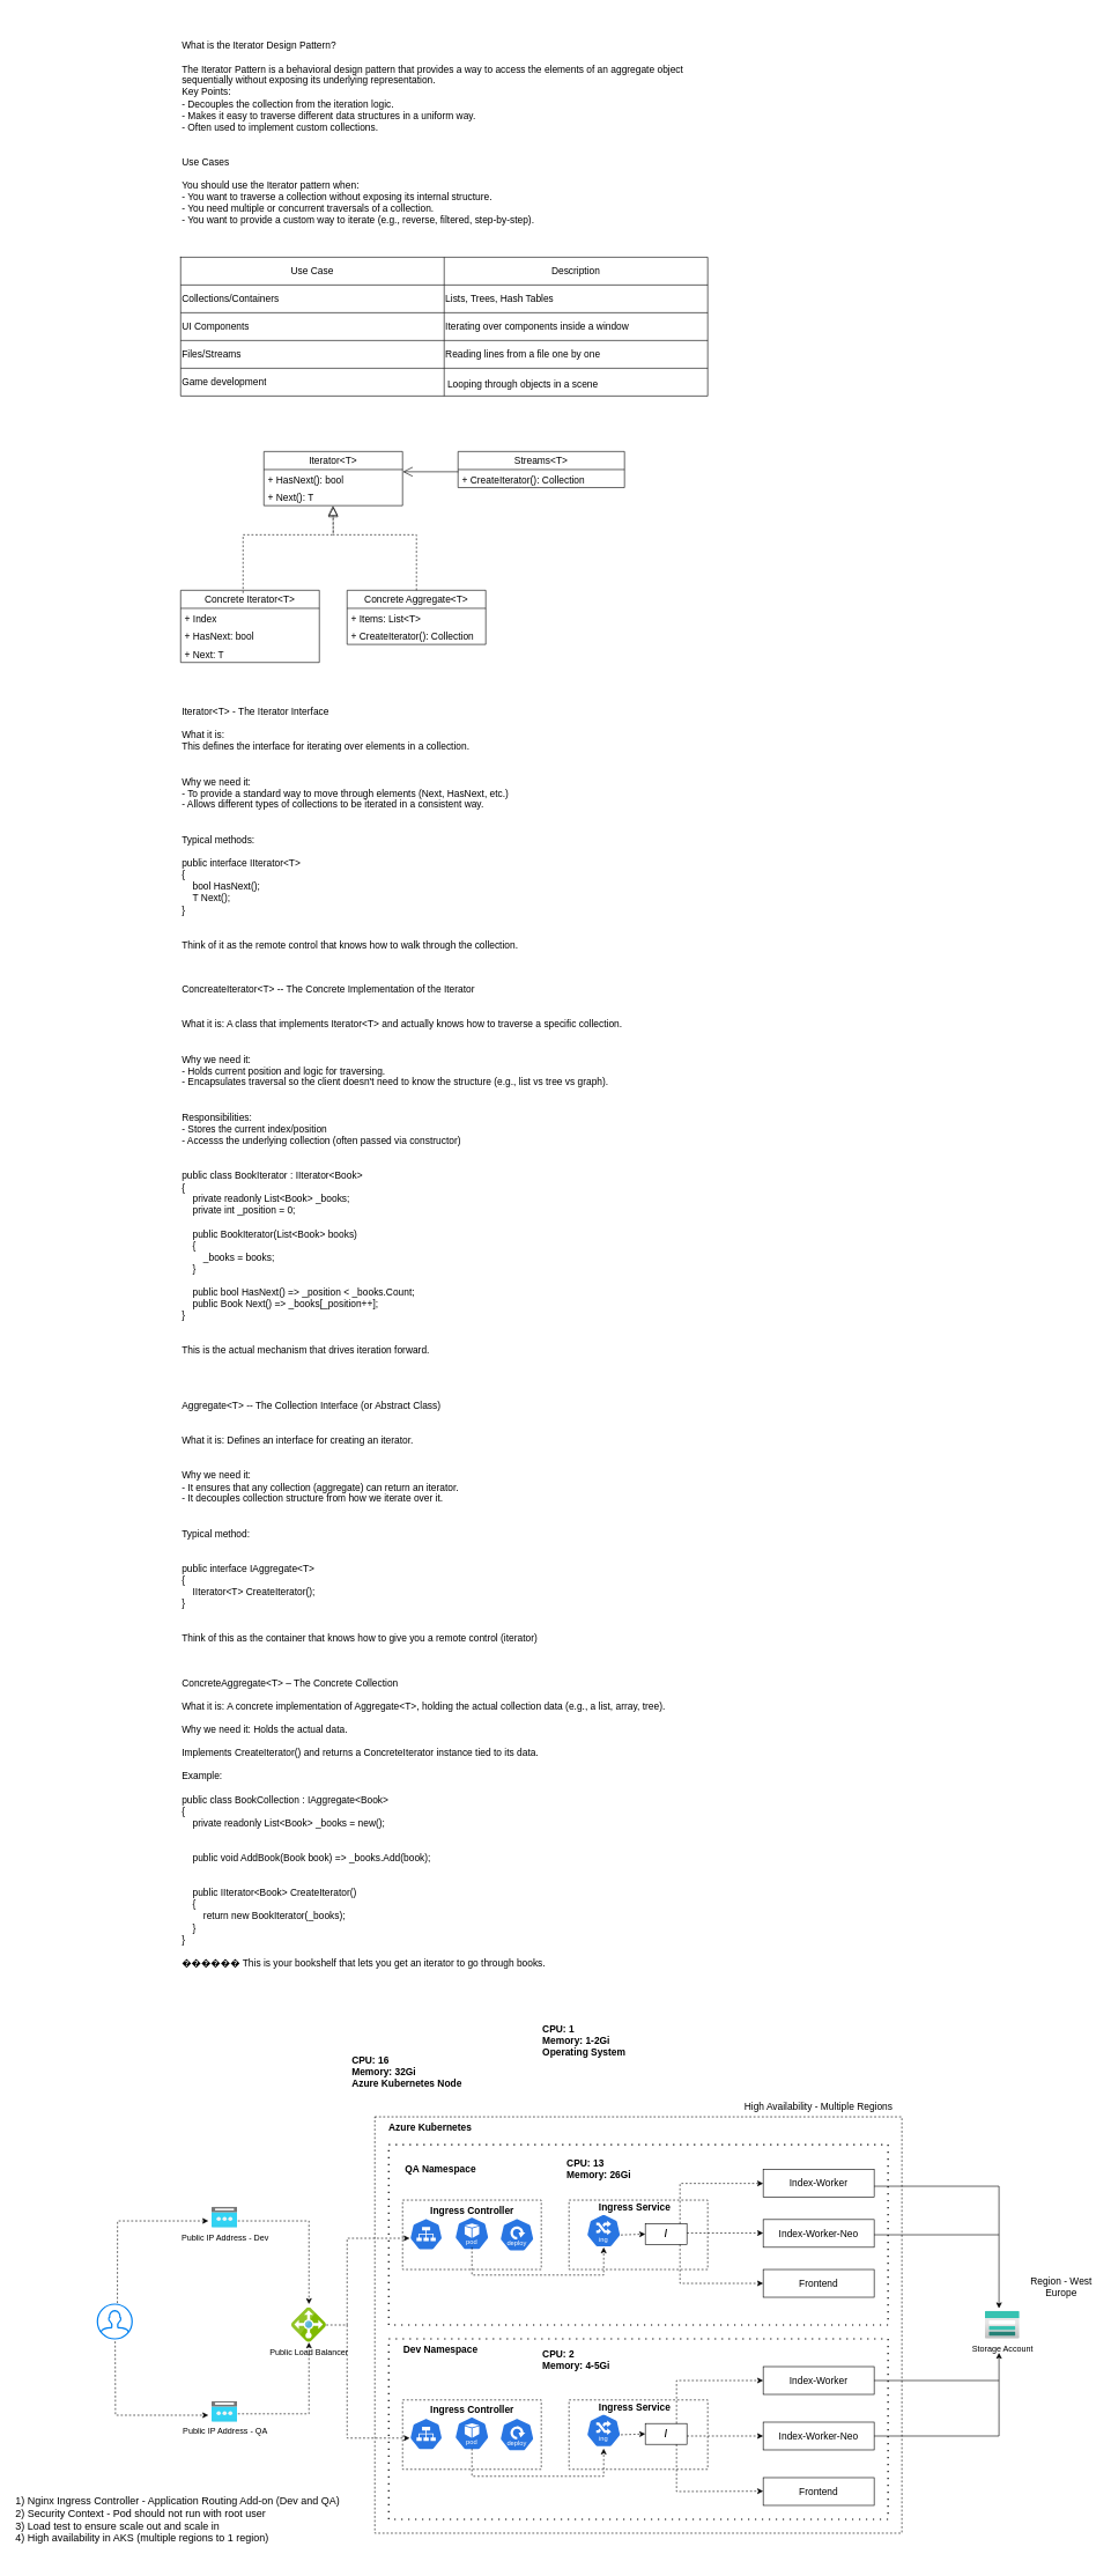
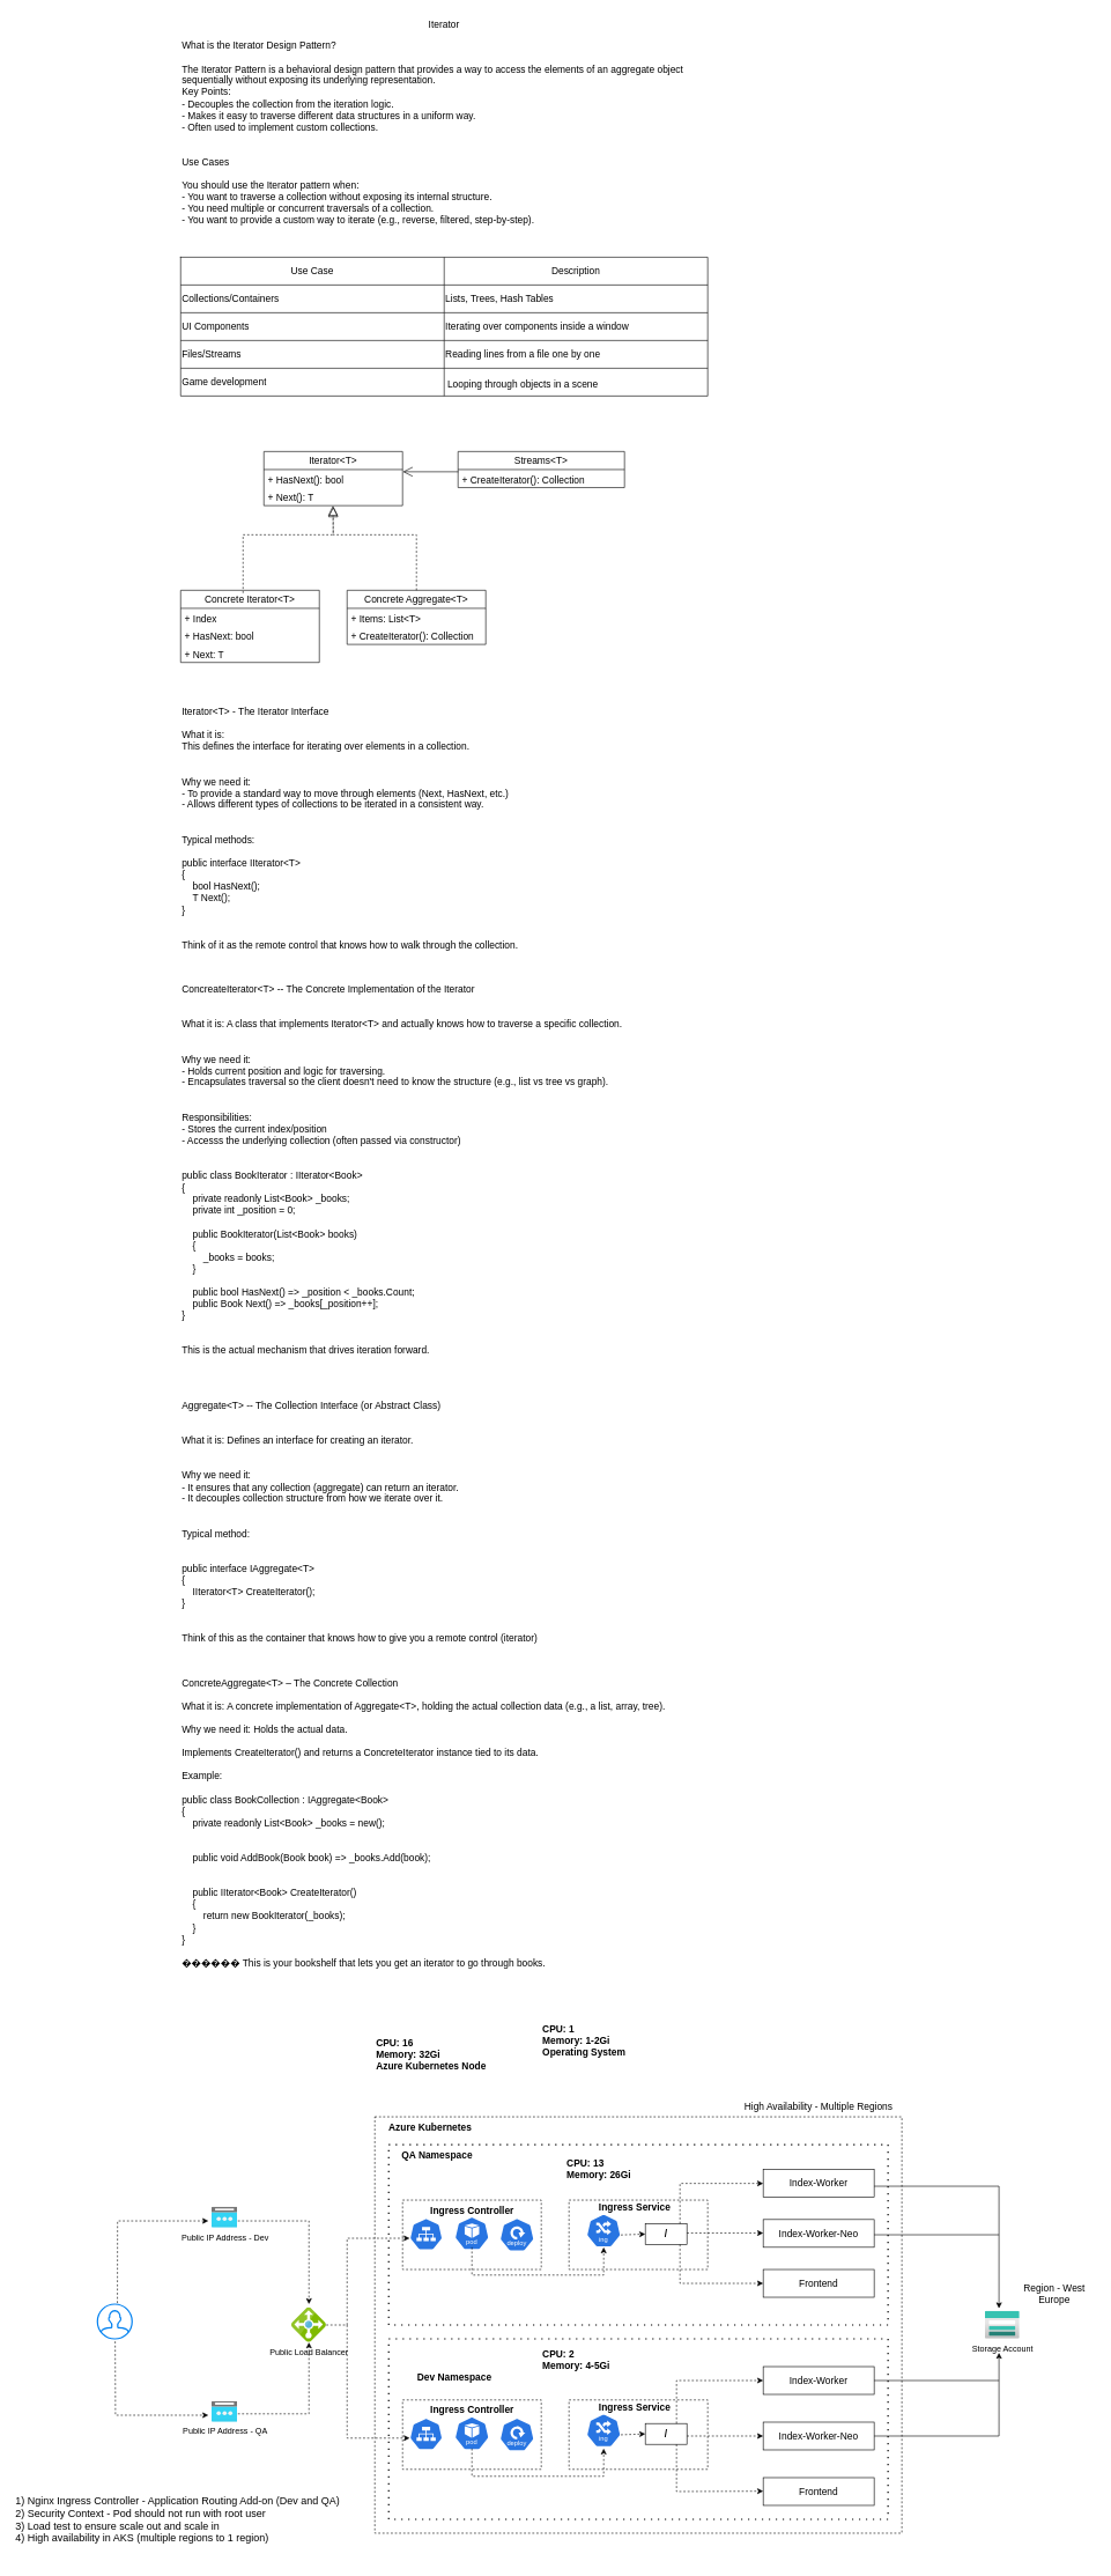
+ <mxCell id="6" value="&lt;font style=&quot;font-size: 14px;&quot;&gt;Iterator&lt;/font&gt;" style="text;html=1;align=center;verticalAlign=middle;whiteSpace=wrap;rounded=0;" parent="1" vertex="1"><mxGeometry x="580" y="20" width="120" height="30" as="geometry" /></mxCell>
- <mxCell id="89" value="&lt;b style=&quot;&quot;&gt;&lt;font style=&quot;font-size: 14px;&quot;&gt;CPU: 16&amp;nbsp;&lt;/font&gt;&lt;/b&gt;&lt;div&gt;&lt;b style=&quot;&quot;&gt;&lt;font style=&quot;font-size: 14px;&quot;&gt;Memory: 32Gi&lt;/font&gt;&lt;/b&gt;&lt;/div&gt;&lt;div&gt;&lt;b style=&quot;&quot;&gt;&lt;font style=&quot;font-size: 14px;&quot;&gt;Azure Kubernetes Node&lt;/font&gt;&lt;/b&gt;&lt;/div&gt;" style="text;html=1;align=left;verticalAlign=middle;whiteSpace=wrap;rounded=0;" parent="1" vertex="1"><mxGeometry x="505" y="2955" width="200" height="60" as="geometry" /></mxCell>
+ <mxCell id="89" value="&lt;b style=&quot;&quot;&gt;&lt;font style=&quot;font-size: 14px;&quot;&gt;CPU: 16&amp;nbsp;&lt;/font&gt;&lt;/b&gt;&lt;div&gt;&lt;b style=&quot;&quot;&gt;&lt;font style=&quot;font-size: 14px;&quot;&gt;Memory: 32Gi&lt;/font&gt;&lt;/b&gt;&lt;/div&gt;&lt;div&gt;&lt;b style=&quot;&quot;&gt;&lt;font style=&quot;font-size: 14px;&quot;&gt;Azure Kubernetes Node&lt;/font&gt;&lt;/b&gt;&lt;/div&gt;" style="text;html=1;align=left;verticalAlign=middle;whiteSpace=wrap;rounded=0;" parent="1" vertex="1"><mxGeometry x="540" y="2930" width="200" height="60" as="geometry" /></mxCell>
- <mxCell id="65" value="&lt;font style=&quot;font-size: 14px;&quot;&gt;&lt;b&gt;QA Namespace&lt;/b&gt;&lt;/font&gt;" style="text;html=1;align=center;verticalAlign=middle;whiteSpace=wrap;rounded=0;" parent="1" vertex="1"><mxGeometry x="565" y="3110" width="140" height="30" as="geometry" /></mxCell>
+ <mxCell id="65" value="&lt;font style=&quot;font-size: 14px;&quot;&gt;&lt;b&gt;QA Namespace&lt;/b&gt;&lt;/font&gt;" style="text;html=1;align=center;verticalAlign=middle;whiteSpace=wrap;rounded=0;" parent="1" vertex="1"><mxGeometry x="560" y="3090" width="140" height="30" as="geometry" /></mxCell>
- <mxCell id="98" value="&lt;font style=&quot;font-size: 14px;&quot;&gt;Region - West Europe&lt;/font&gt;" style="text;html=1;align=center;verticalAlign=middle;whiteSpace=wrap;rounded=0;" parent="1" vertex="1"><mxGeometry x="1470" y="3280" width="120" height="30" as="geometry" /></mxCell>
+ <mxCell id="98" value="&lt;font style=&quot;font-size: 14px;&quot;&gt;Region - West Europe&lt;/font&gt;" style="text;html=1;align=center;verticalAlign=middle;whiteSpace=wrap;rounded=0;" parent="1" vertex="1"><mxGeometry x="1460" y="3290" width="120" height="30" as="geometry" /></mxCell>
- <mxCell id="63" value="&lt;font style=&quot;font-size: 14px;&quot;&gt;&lt;b&gt;Dev Namespace&lt;/b&gt;&lt;/font&gt;" style="text;html=1;align=center;verticalAlign=middle;whiteSpace=wrap;rounded=0;" parent="1" vertex="1"><mxGeometry x="565" y="3370" width="140" height="30" as="geometry" /></mxCell>
+ <mxCell id="63" value="&lt;font style=&quot;font-size: 14px;&quot;&gt;&lt;b&gt;Dev Namespace&lt;/b&gt;&lt;/font&gt;" style="text;html=1;align=center;verticalAlign=middle;whiteSpace=wrap;rounded=0;" parent="1" vertex="1"><mxGeometry x="585" y="3410" width="140" height="30" as="geometry" /></mxCell>
